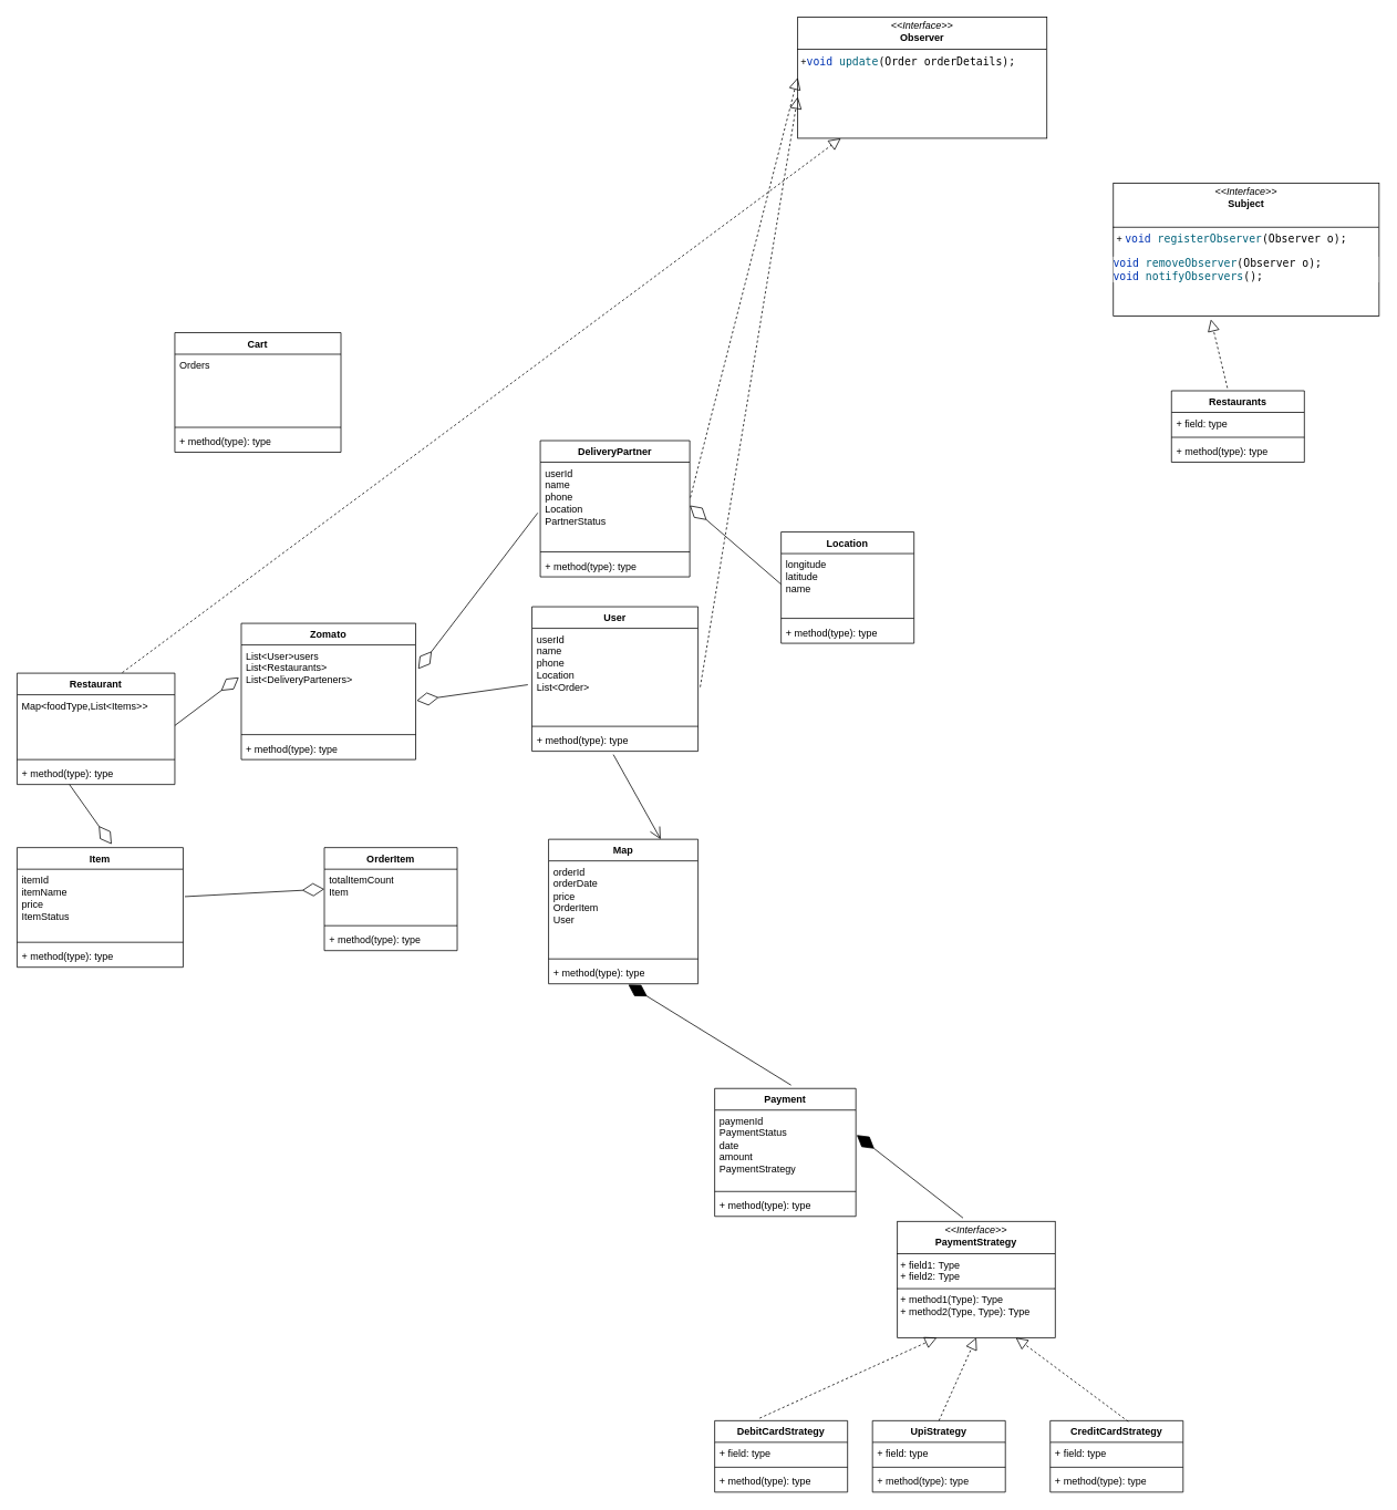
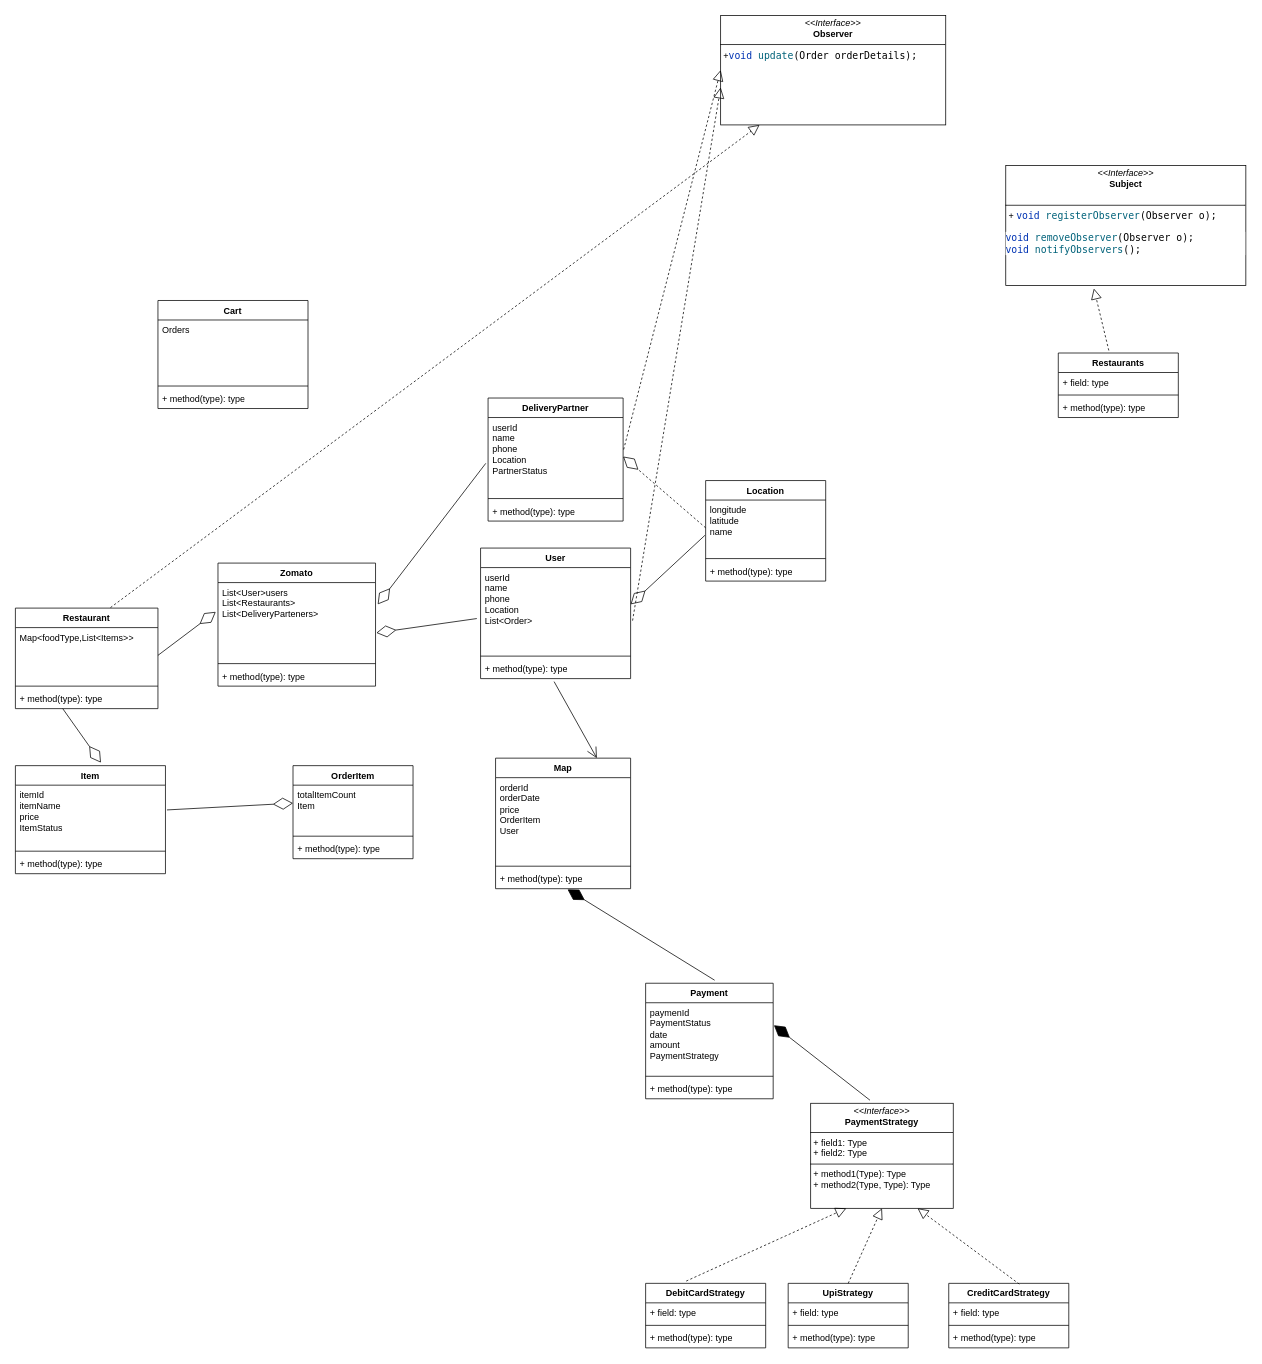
- <mxCell id="58" value="" style="endArrow=diamondThin;endFill=0;endSize=24;html=1;rounded=0;entryX=1;entryY=0.5;entryDx=0;entryDy=0;exitX=0;exitY=0.5;exitDx=0;exitDy=0;" edge="1" parent="1" source="36" target="52"><mxGeometry width="160" relative="1" as="geometry"><mxPoint x="350" y="890" as="sourcePoint" /><mxPoint x="510" y="890" as="targetPoint" /></mxGeometry></mxCell>
+ <mxCell id="58" value="" style="endArrow=diamondThin;endFill=0;endSize=24;html=1;rounded=0;entryX=1;entryY=0.5;entryDx=0;entryDy=0;exitX=0;exitY=0.5;exitDx=0;exitDy=0;dashed=1;" edge="1" parent="1" source="36" target="52"><mxGeometry width="160" relative="1" as="geometry"><mxPoint x="350" y="890" as="sourcePoint" /><mxPoint x="510" y="890" as="targetPoint" /></mxGeometry></mxCell>
+ <mxCell id="61" value="" style="endArrow=diamondThin;endFill=0;endSize=24;html=1;rounded=0;entryX=1;entryY=0.43;entryDx=0;entryDy=0;exitX=-0.006;exitY=0.635;exitDx=0;exitDy=0;entryPerimeter=0;exitPerimeter=0;" edge="1" parent="1" source="36" target="3"><mxGeometry width="160" relative="1" as="geometry"><mxPoint x="950" y="713" as="sourcePoint" /><mxPoint x="840" y="618" as="targetPoint" /></mxGeometry></mxCell>
